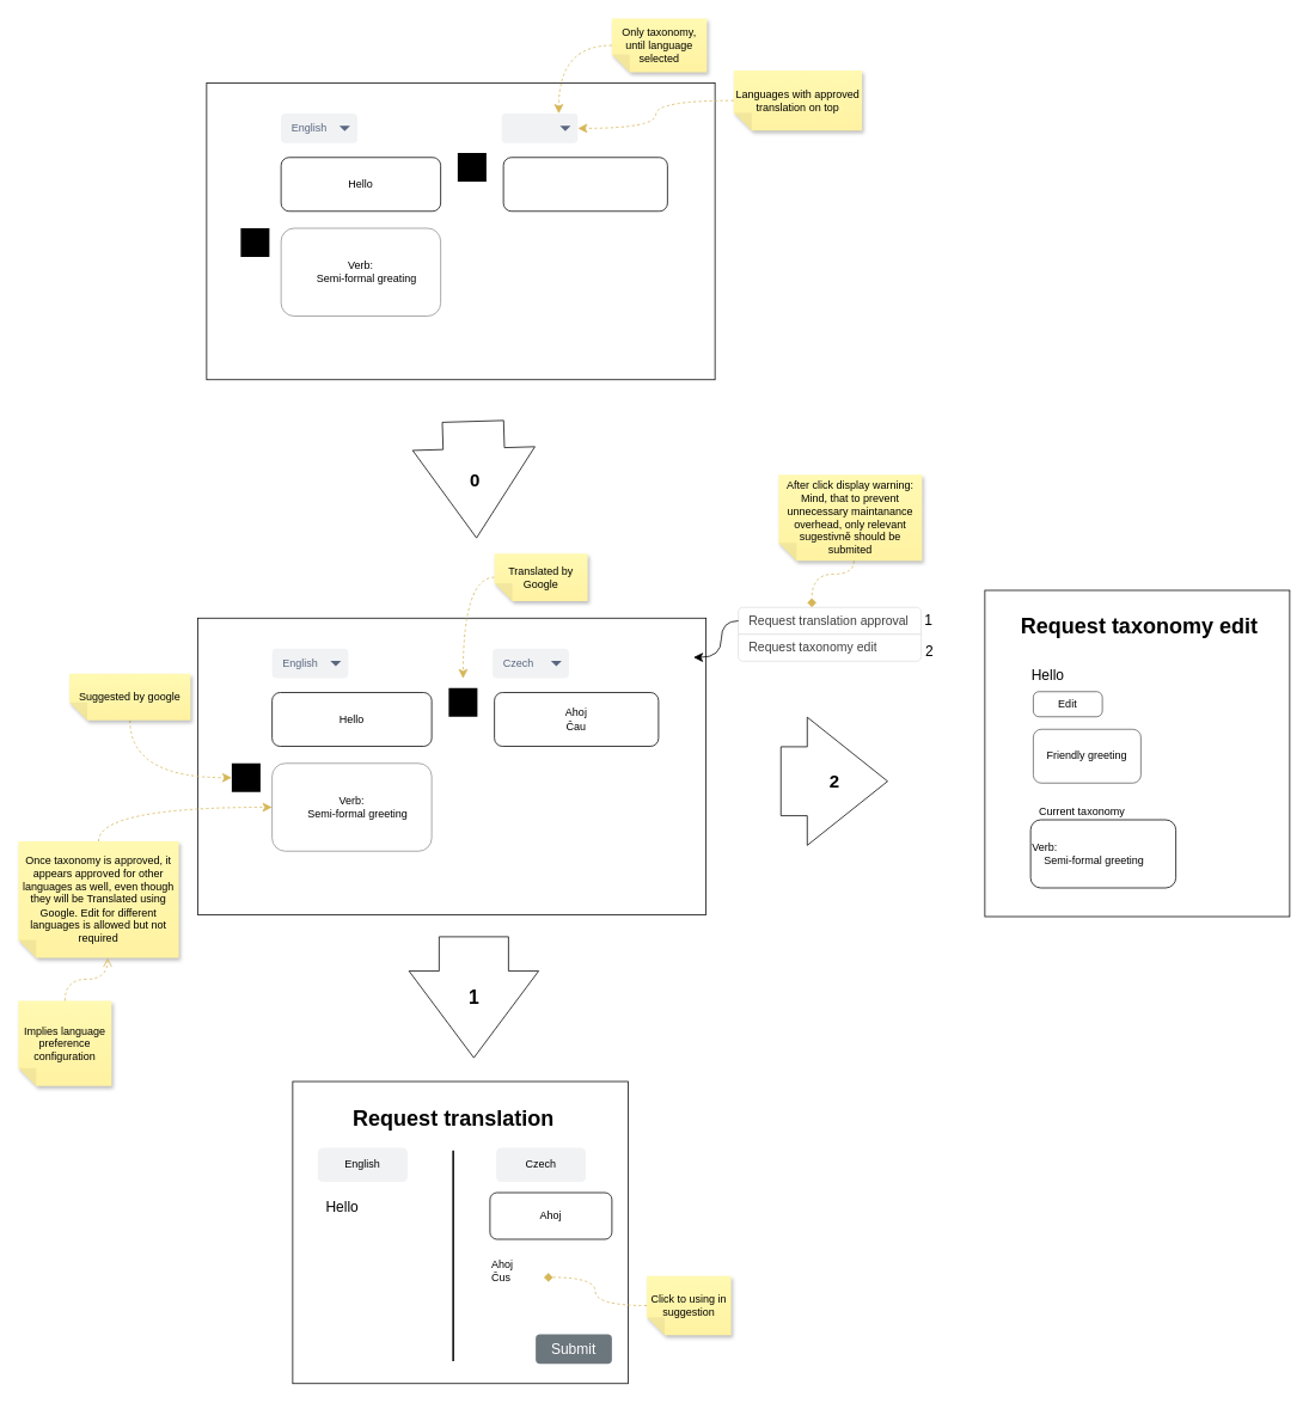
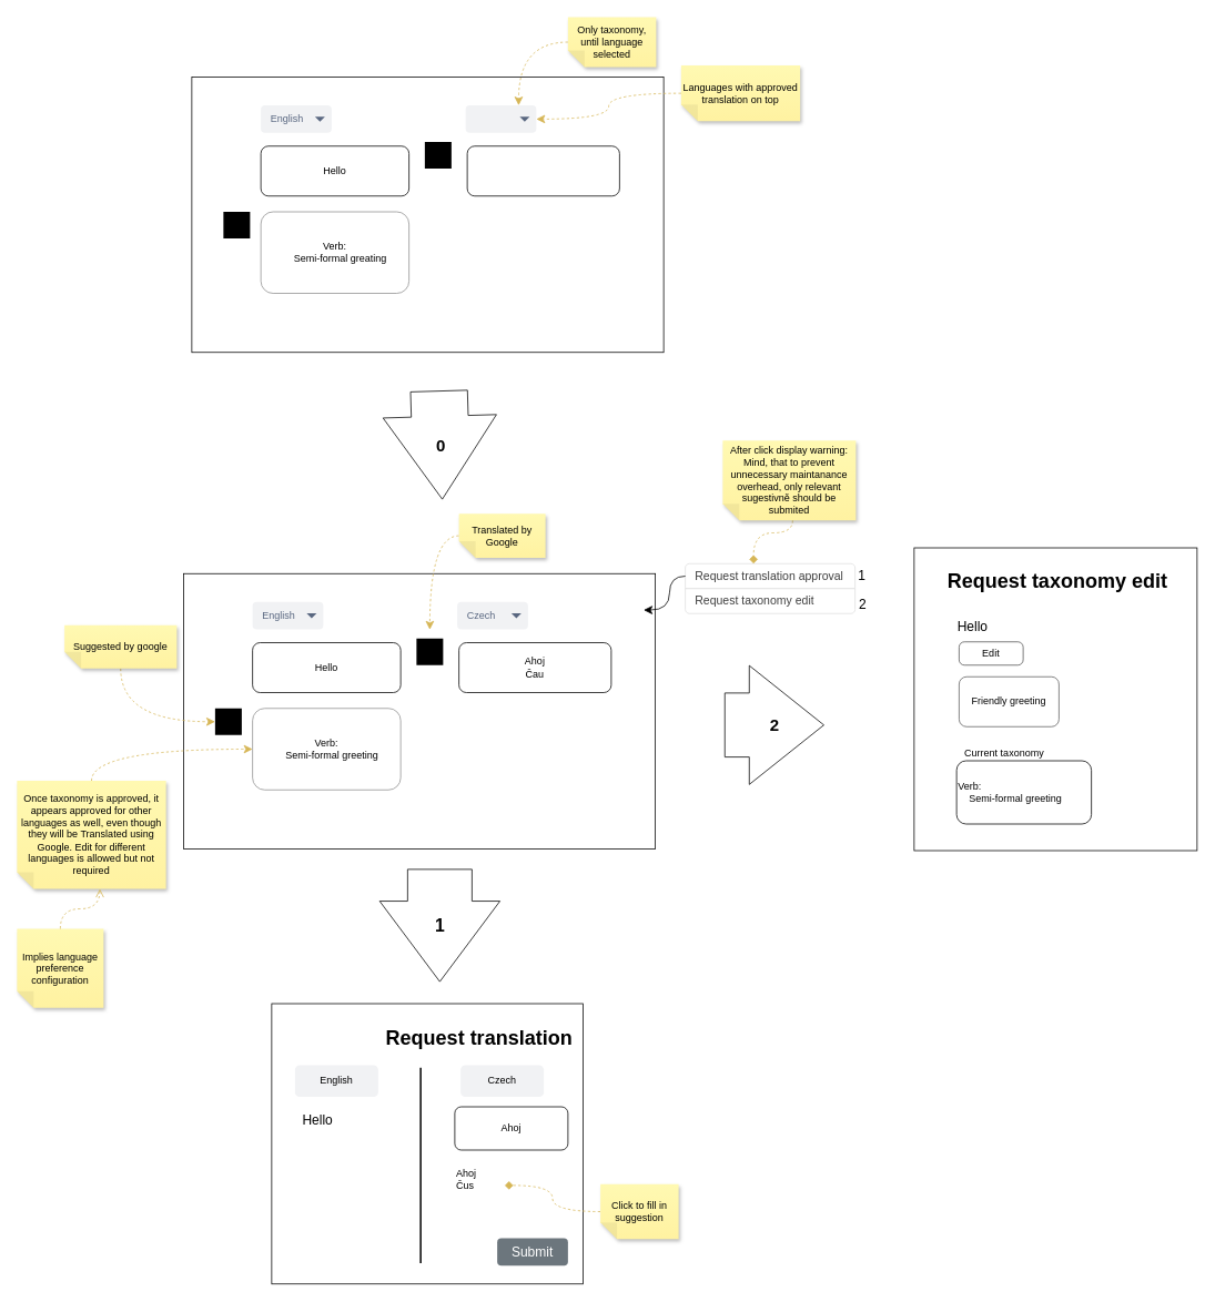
- <mxCell id="16" value="Request translation" style="text;html=1;align=center;verticalAlign=middle;resizable=0;points=[];autosize=1;strokeColor=none;fillColor=none;fontSize=24;fontStyle=1" parent="6" vertex="1"><mxGeometry x="392.5" y="1228" width="225" height="40" as="geometry" /></mxCell>
+ <mxCell id="16" value="Request translation" style="text;html=1;align=center;verticalAlign=middle;resizable=0;points=[];autosize=1;strokeColor=none;fillColor=none;fontSize=24;fontStyle=1" parent="6" vertex="1"><mxGeometry x="462.5" y="1228" width="225" height="40" as="geometry" /></mxCell>
- <mxCell id="25" value="Click to using in suggestion" style="shape=note;whiteSpace=wrap;html=1;backgroundOutline=1;fontColor=#000000;darkOpacity=0.05;fillColor=#FFF9B2;strokeColor=none;fillStyle=solid;direction=west;gradientDirection=north;gradientColor=#FFF2A1;shadow=1;size=20;pointerEvents=1;" parent="6" vertex="1"><mxGeometry x="721" y="1423" width="94" height="66" as="geometry" /></mxCell>
+ <mxCell id="25" value="Click to fill in suggestion" style="shape=note;whiteSpace=wrap;html=1;backgroundOutline=1;fontColor=#000000;darkOpacity=0.05;fillColor=#FFF9B2;strokeColor=none;fillStyle=solid;direction=west;gradientDirection=north;gradientColor=#FFF2A1;shadow=1;size=20;pointerEvents=1;" parent="6" vertex="1"><mxGeometry x="721" y="1423" width="94" height="66" as="geometry" /></mxCell>
